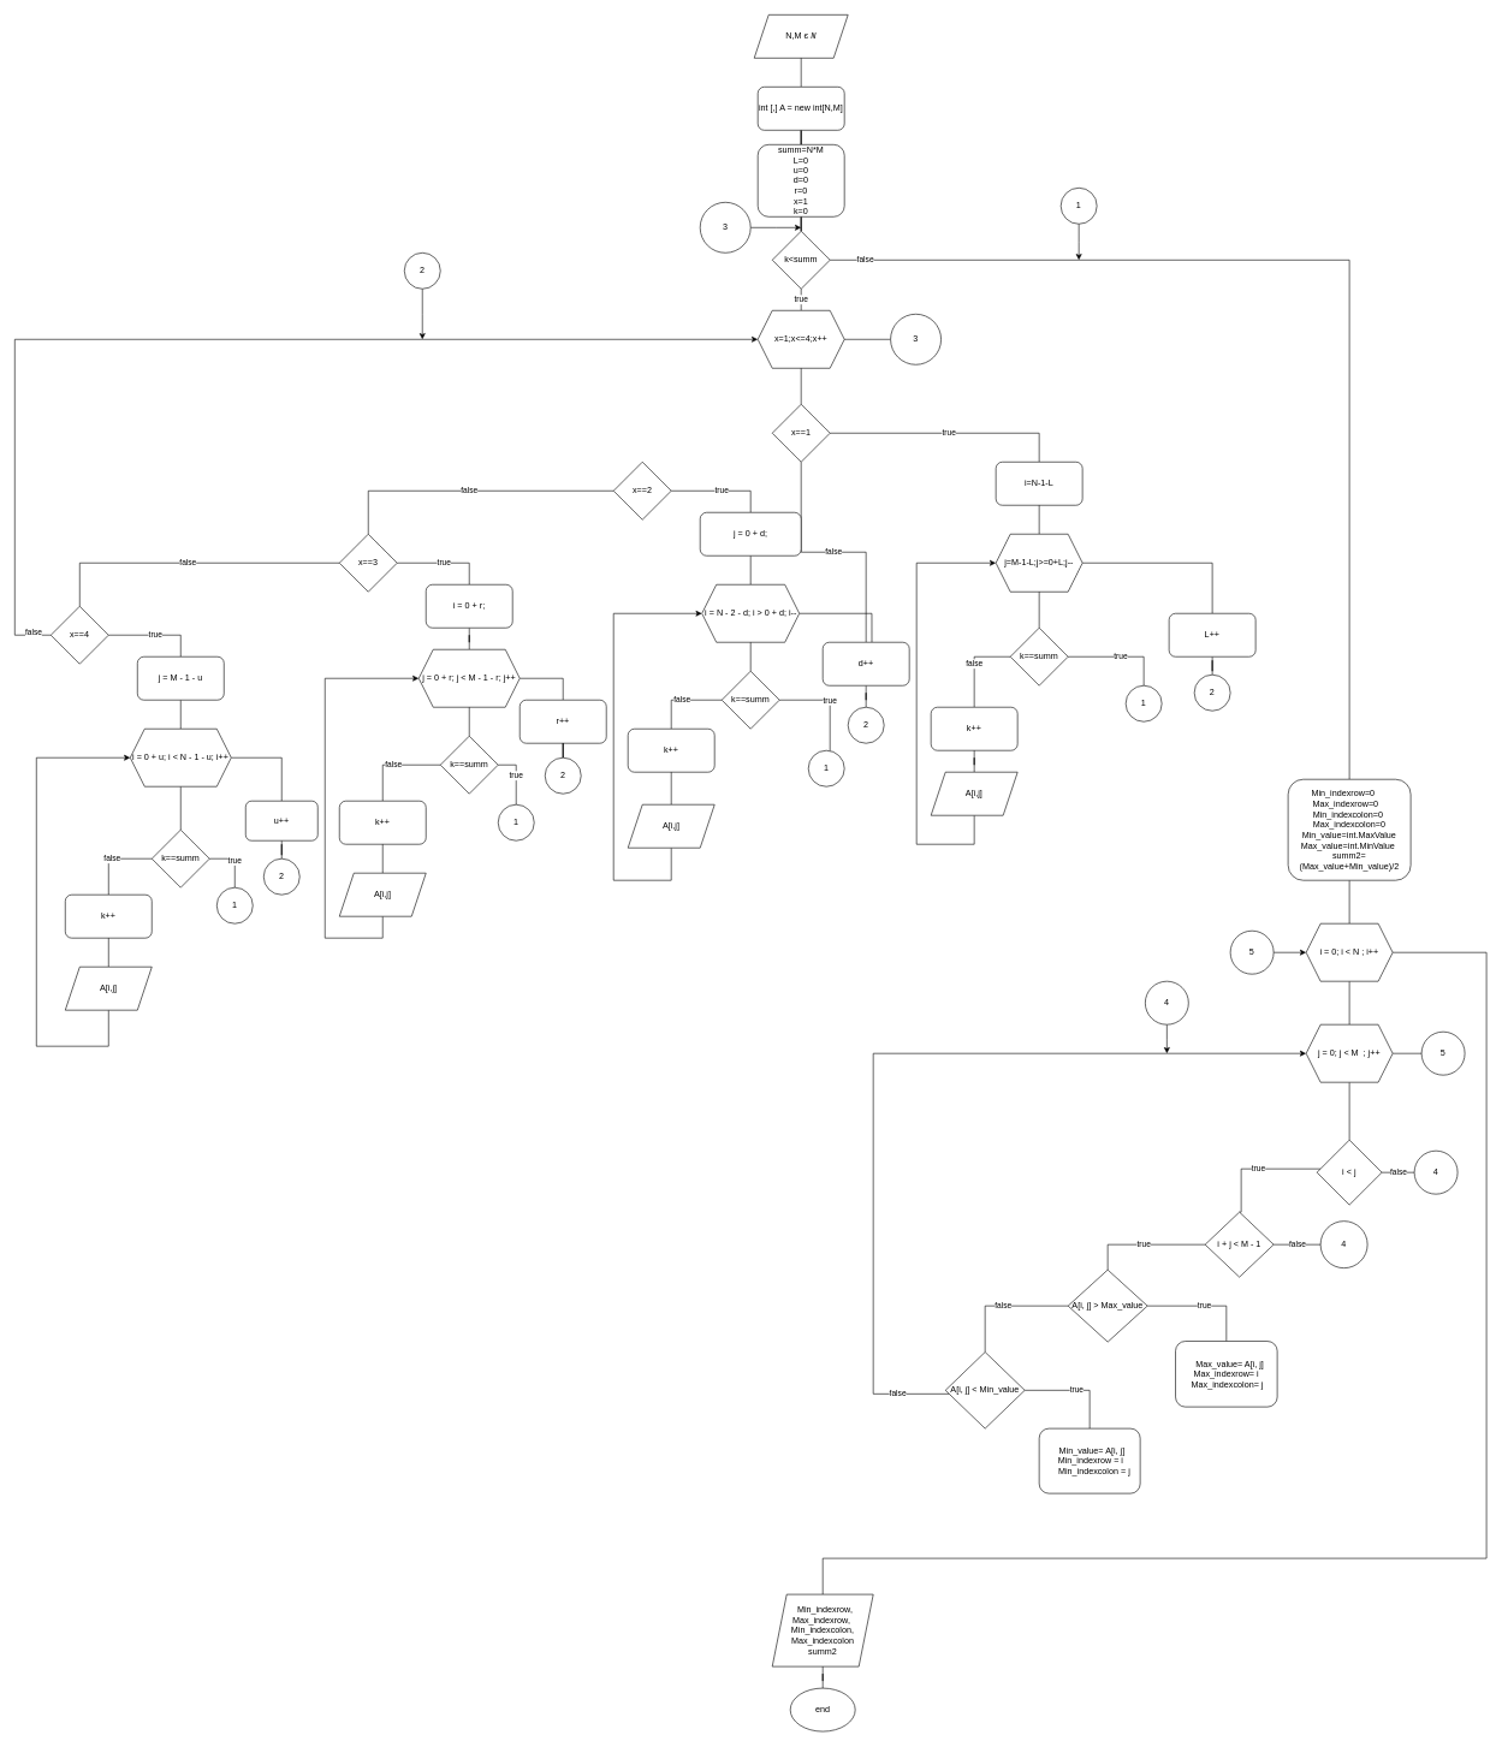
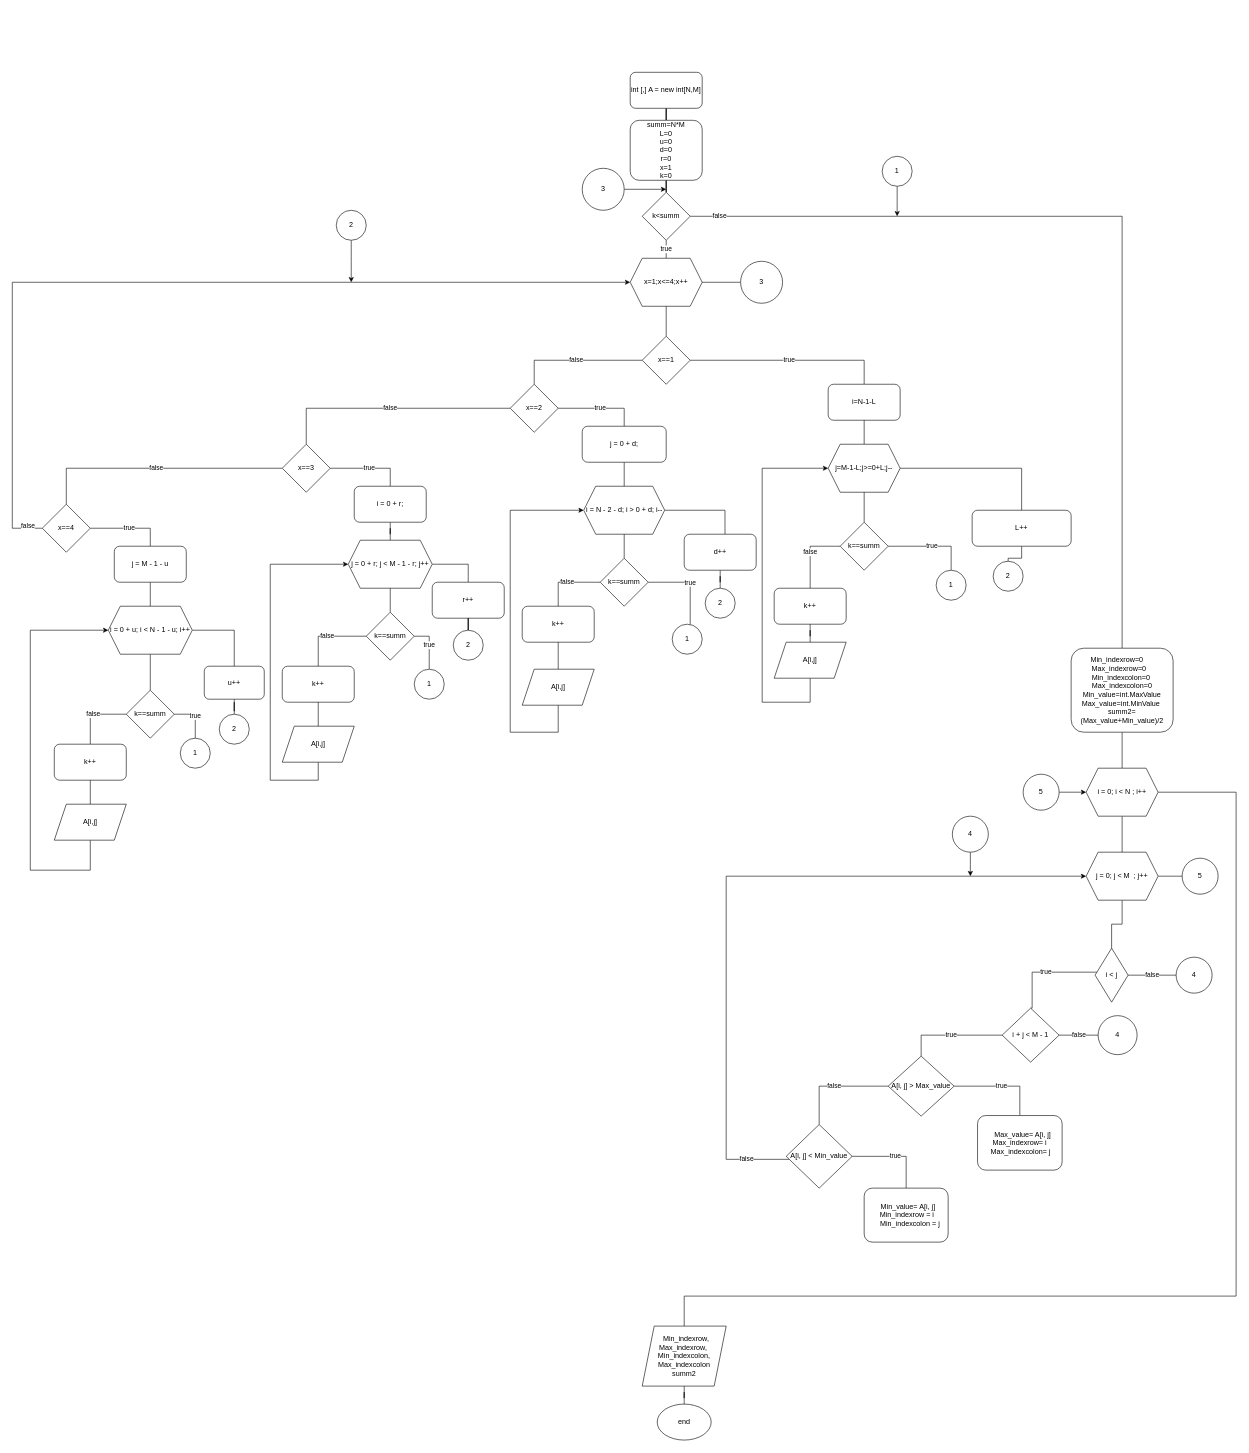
- <mxCell id="2" value="N,M є &lt;i&gt;&lt;font face=&quot;Courier New&quot;&gt;N&lt;/font&gt;&lt;/i&gt;" style="shape=parallelogram;perimeter=parallelogramPerimeter;whiteSpace=wrap;html=1;fixedSize=1;" parent="1" vertex="1"><mxGeometry x="1045" y="20" width="130" height="60" as="geometry" /></mxCell>
- <mxCell id="3" value="" style="edgeStyle=orthogonalEdgeStyle;rounded=0;orthogonalLoop=1;jettySize=auto;html=1;endArrow=none;endFill=0;" parent="1" source="5" target="2" edge="1"><mxGeometry relative="1" as="geometry" /></mxCell>
- <mxCell id="13" value="false" style="edgeStyle=orthogonalEdgeStyle;rounded=0;orthogonalLoop=1;jettySize=auto;html=1;endArrow=none;endFill=0;" parent="1" source="15" target="55" edge="1"><mxGeometry relative="1" as="geometry" /></mxCell>
+ <mxCell id="13" value="false" style="edgeStyle=orthogonalEdgeStyle;rounded=0;orthogonalLoop=1;jettySize=auto;html=1;entryX=0.5;entryY=0;entryDx=0;entryDy=0;endArrow=none;endFill=0;" parent="1" source="15" target="18" edge="1"><mxGeometry relative="1" as="geometry" /></mxCell>
- <mxCell id="37" value="L++" style="rounded=1;whiteSpace=wrap;html=1;" parent="1" vertex="1"><mxGeometry x="1620" y="850" width="120" height="60" as="geometry" /></mxCell>
+ <mxCell id="37" value="L++" style="rounded=1;whiteSpace=wrap;html=1;" parent="1" vertex="1"><mxGeometry x="1620" y="850" width="165" height="60" as="geometry" /></mxCell>
- <mxCell id="97" value="i &lt; j" style="rhombus;whiteSpace=wrap;html=1;" parent="1" vertex="1"><mxGeometry x="1825" y="1580" width="90" height="90" as="geometry" /></mxCell>
+ <mxCell id="97" value="i &lt; j" style="rhombus;whiteSpace=wrap;html=1;" parent="1" vertex="1"><mxGeometry x="1825" y="1580" width="55" height="90" as="geometry" /></mxCell>
